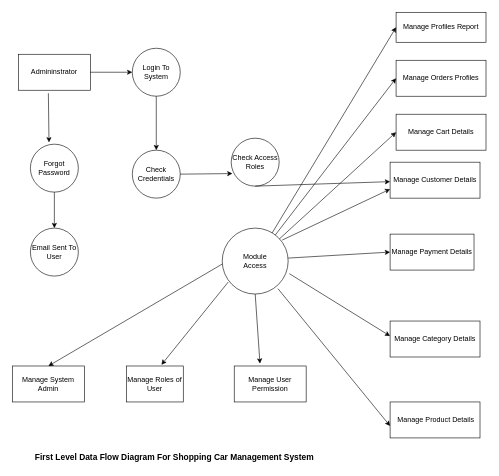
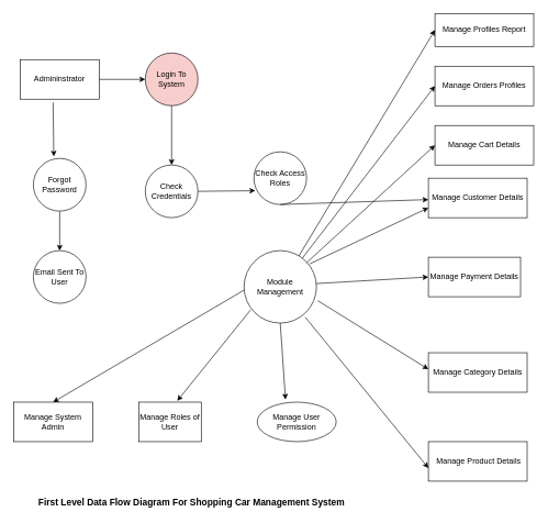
- <mxCell id="23" value="Login To System" style="ellipse;whiteSpace=wrap;html=1;aspect=fixed;" vertex="1" parent="1"><mxGeometry x="220" y="80" width="80" height="80" as="geometry" /></mxCell>
+ <mxCell id="23" value="Login To System" style="ellipse;whiteSpace=wrap;html=1;aspect=fixed;fillColor=#f8cecc;" vertex="1" parent="1"><mxGeometry x="220" y="80" width="80" height="80" as="geometry" /></mxCell>
- <mxCell id="2" value="Module&lt;br&gt;Access" style="ellipse;whiteSpace=wrap;html=1;aspect=fixed;" vertex="1" parent="1"><mxGeometry x="370" y="380" width="110" height="110" as="geometry" /></mxCell>
+ <mxCell id="2" value="Module&lt;br&gt;Management" style="ellipse;whiteSpace=wrap;html=1;aspect=fixed;" vertex="1" parent="1"><mxGeometry x="370" y="380" width="110" height="110" as="geometry" /></mxCell>
- <mxCell id="30" value="Manage User Permission" style="rounded=0;whiteSpace=wrap;html=1;" vertex="1" parent="1"><mxGeometry x="390" y="610" width="120" height="60" as="geometry" /></mxCell>
+ <mxCell id="30" value="Manage User Permission" style="ellipse;whiteSpace=wrap;html=1;" vertex="1" parent="1"><mxGeometry x="390" y="610" width="120" height="60" as="geometry" /></mxCell>
